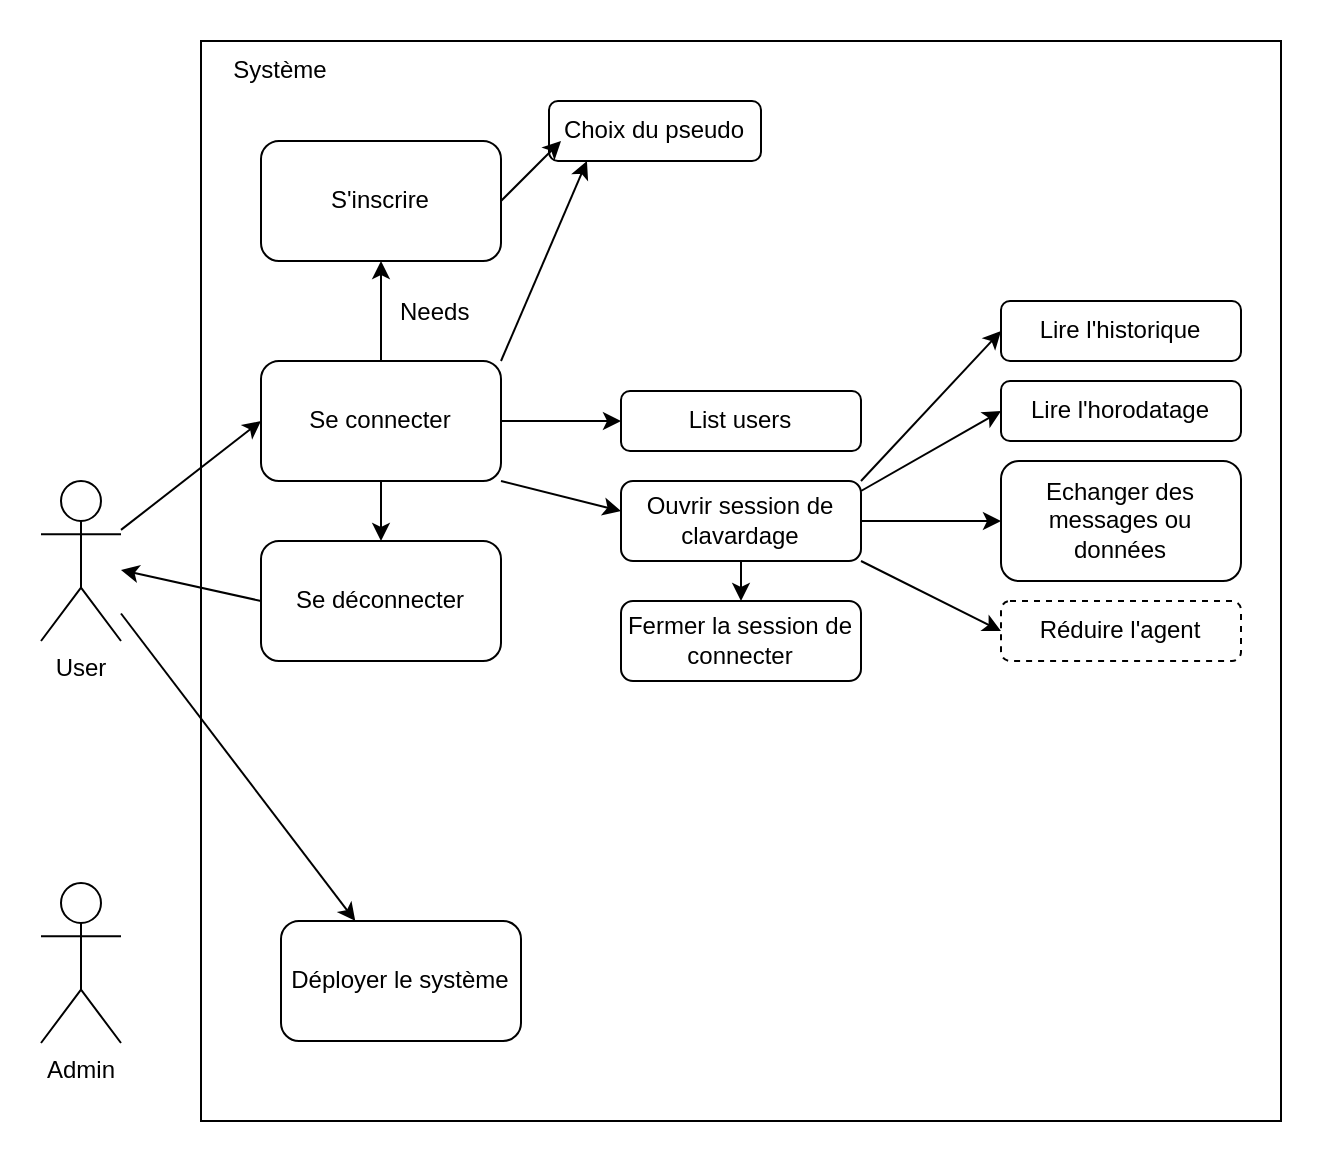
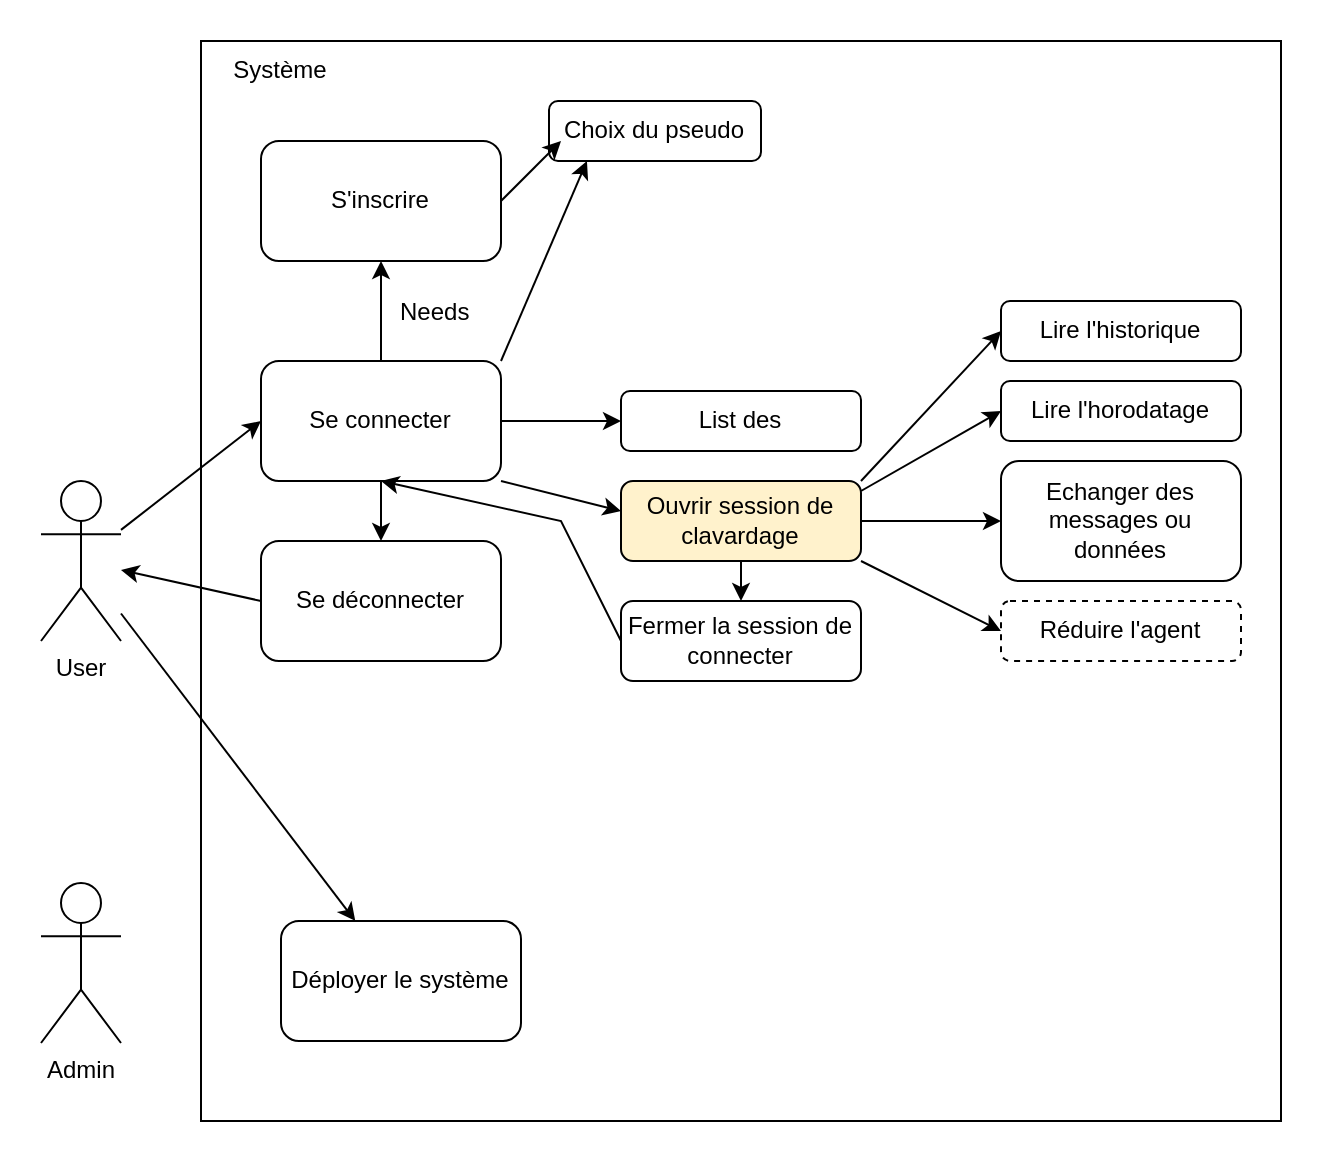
- <mxCell id="14" value="List users" style="rounded=1;whiteSpace=wrap;html=1;" vertex="1" parent="1"><mxGeometry x="310" y="195" width="120" height="30" as="geometry" /></mxCell>
+ <mxCell id="14" value="List des" style="rounded=1;whiteSpace=wrap;html=1;" vertex="1" parent="1"><mxGeometry x="310" y="195" width="120" height="30" as="geometry" /></mxCell>
+ <mxCell id="24" value="" style="endArrow=classic;html=1;rounded=0;entryX=0.5;entryY=1;entryDx=0;entryDy=0;exitX=0;exitY=0.5;exitDx=0;exitDy=0;" edge="1" parent="1" source="22" target="9"><mxGeometry width="50" height="50" relative="1" as="geometry"><mxPoint x="320" y="320" as="sourcePoint" /><mxPoint x="370" y="270" as="targetPoint" /><Array as="points"><mxPoint x="280" y="260" /></Array></mxGeometry></mxCell>
- <mxCell id="16" value="Ouvrir session de clavardage" style="rounded=1;whiteSpace=wrap;html=1;" vertex="1" parent="1"><mxGeometry x="310" y="240" width="120" height="40" as="geometry" /></mxCell>
+ <mxCell id="16" value="Ouvrir session de clavardage" style="rounded=1;whiteSpace=wrap;html=1;fillColor=#fff2cc;" vertex="1" parent="1"><mxGeometry x="310" y="240" width="120" height="40" as="geometry" /></mxCell>
